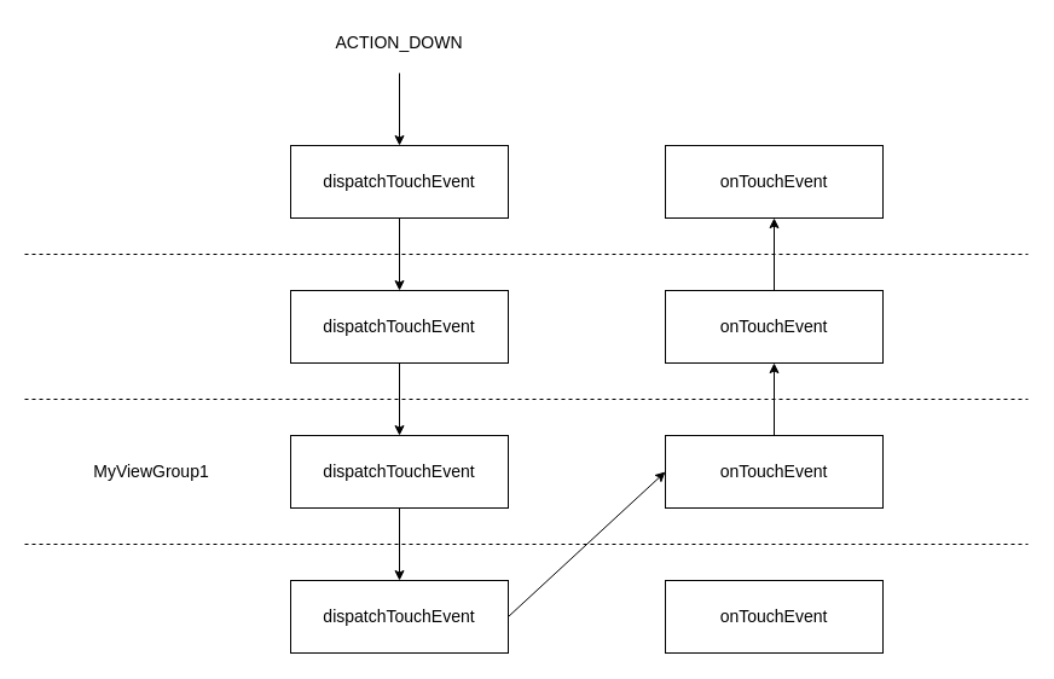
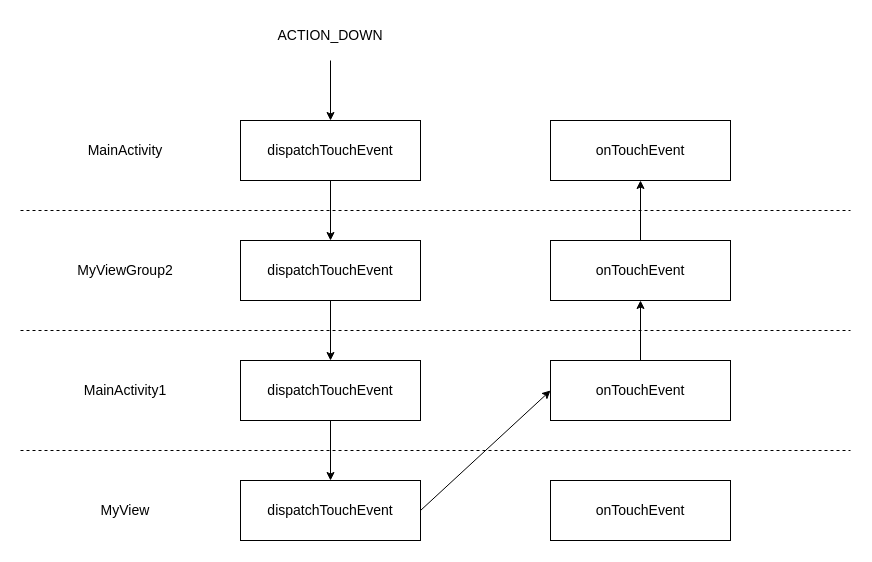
+ <mxCell id="18" value="MainActivity" style="text;html=1;strokeColor=none;fillColor=none;align=center;verticalAlign=middle;whiteSpace=wrap;rounded=0;fontSize=14;" parent="1" vertex="1"><mxGeometry x="50" y="135" width="150" height="30" as="geometry" /></mxCell>
+ <mxCell id="21" value="MyViewGroup2" style="text;html=1;strokeColor=none;fillColor=none;align=center;verticalAlign=middle;whiteSpace=wrap;rounded=0;fontSize=14;" parent="1" vertex="1"><mxGeometry x="50" y="255" width="150" height="30" as="geometry" /></mxCell>
- <mxCell id="22" value="MyViewGroup1" style="text;html=1;strokeColor=none;fillColor=none;align=center;verticalAlign=middle;whiteSpace=wrap;rounded=0;fontSize=14;" parent="1" vertex="1"><mxGeometry x="50" y="375" width="150" height="30" as="geometry" /></mxCell>
+ <mxCell id="22" value="MainActivity1" style="text;html=1;strokeColor=none;fillColor=none;align=center;verticalAlign=middle;whiteSpace=wrap;rounded=0;fontSize=14;" parent="1" vertex="1"><mxGeometry x="50" y="375" width="150" height="30" as="geometry" /></mxCell>
+ <mxCell id="23" value="MyView" style="text;html=1;strokeColor=none;fillColor=none;align=center;verticalAlign=middle;whiteSpace=wrap;rounded=0;fontSize=14;" parent="1" vertex="1"><mxGeometry x="50" y="495" width="150" height="30" as="geometry" /></mxCell>
